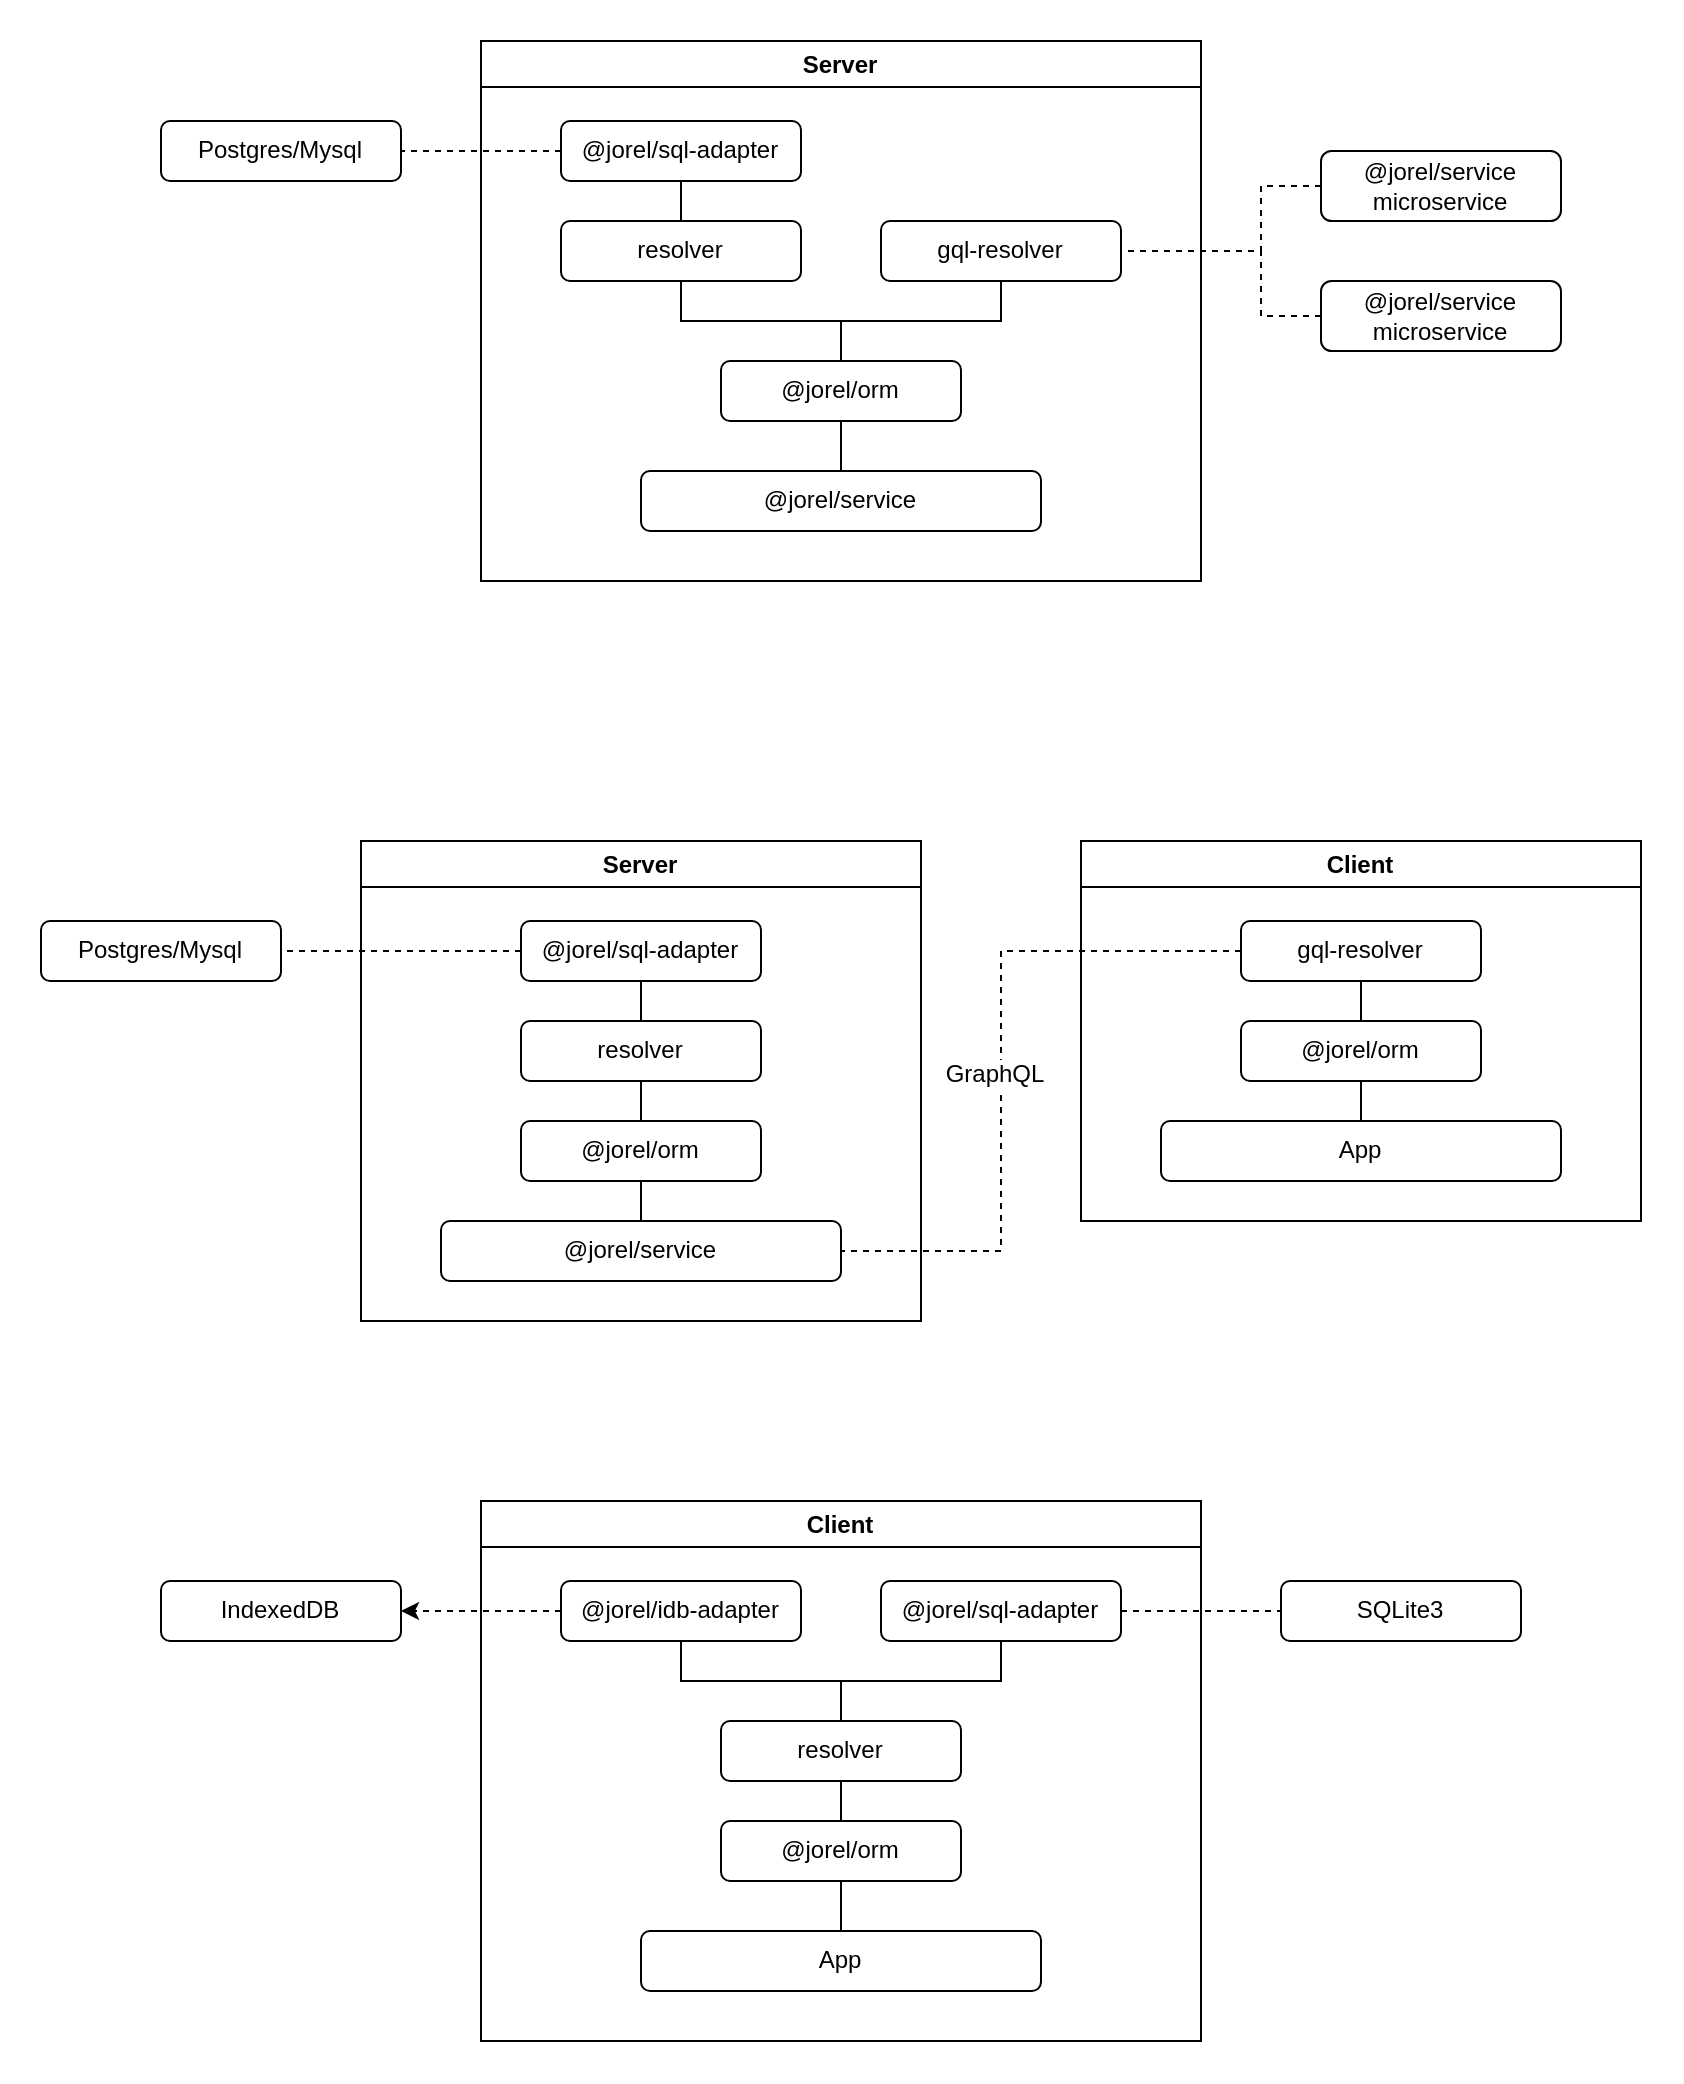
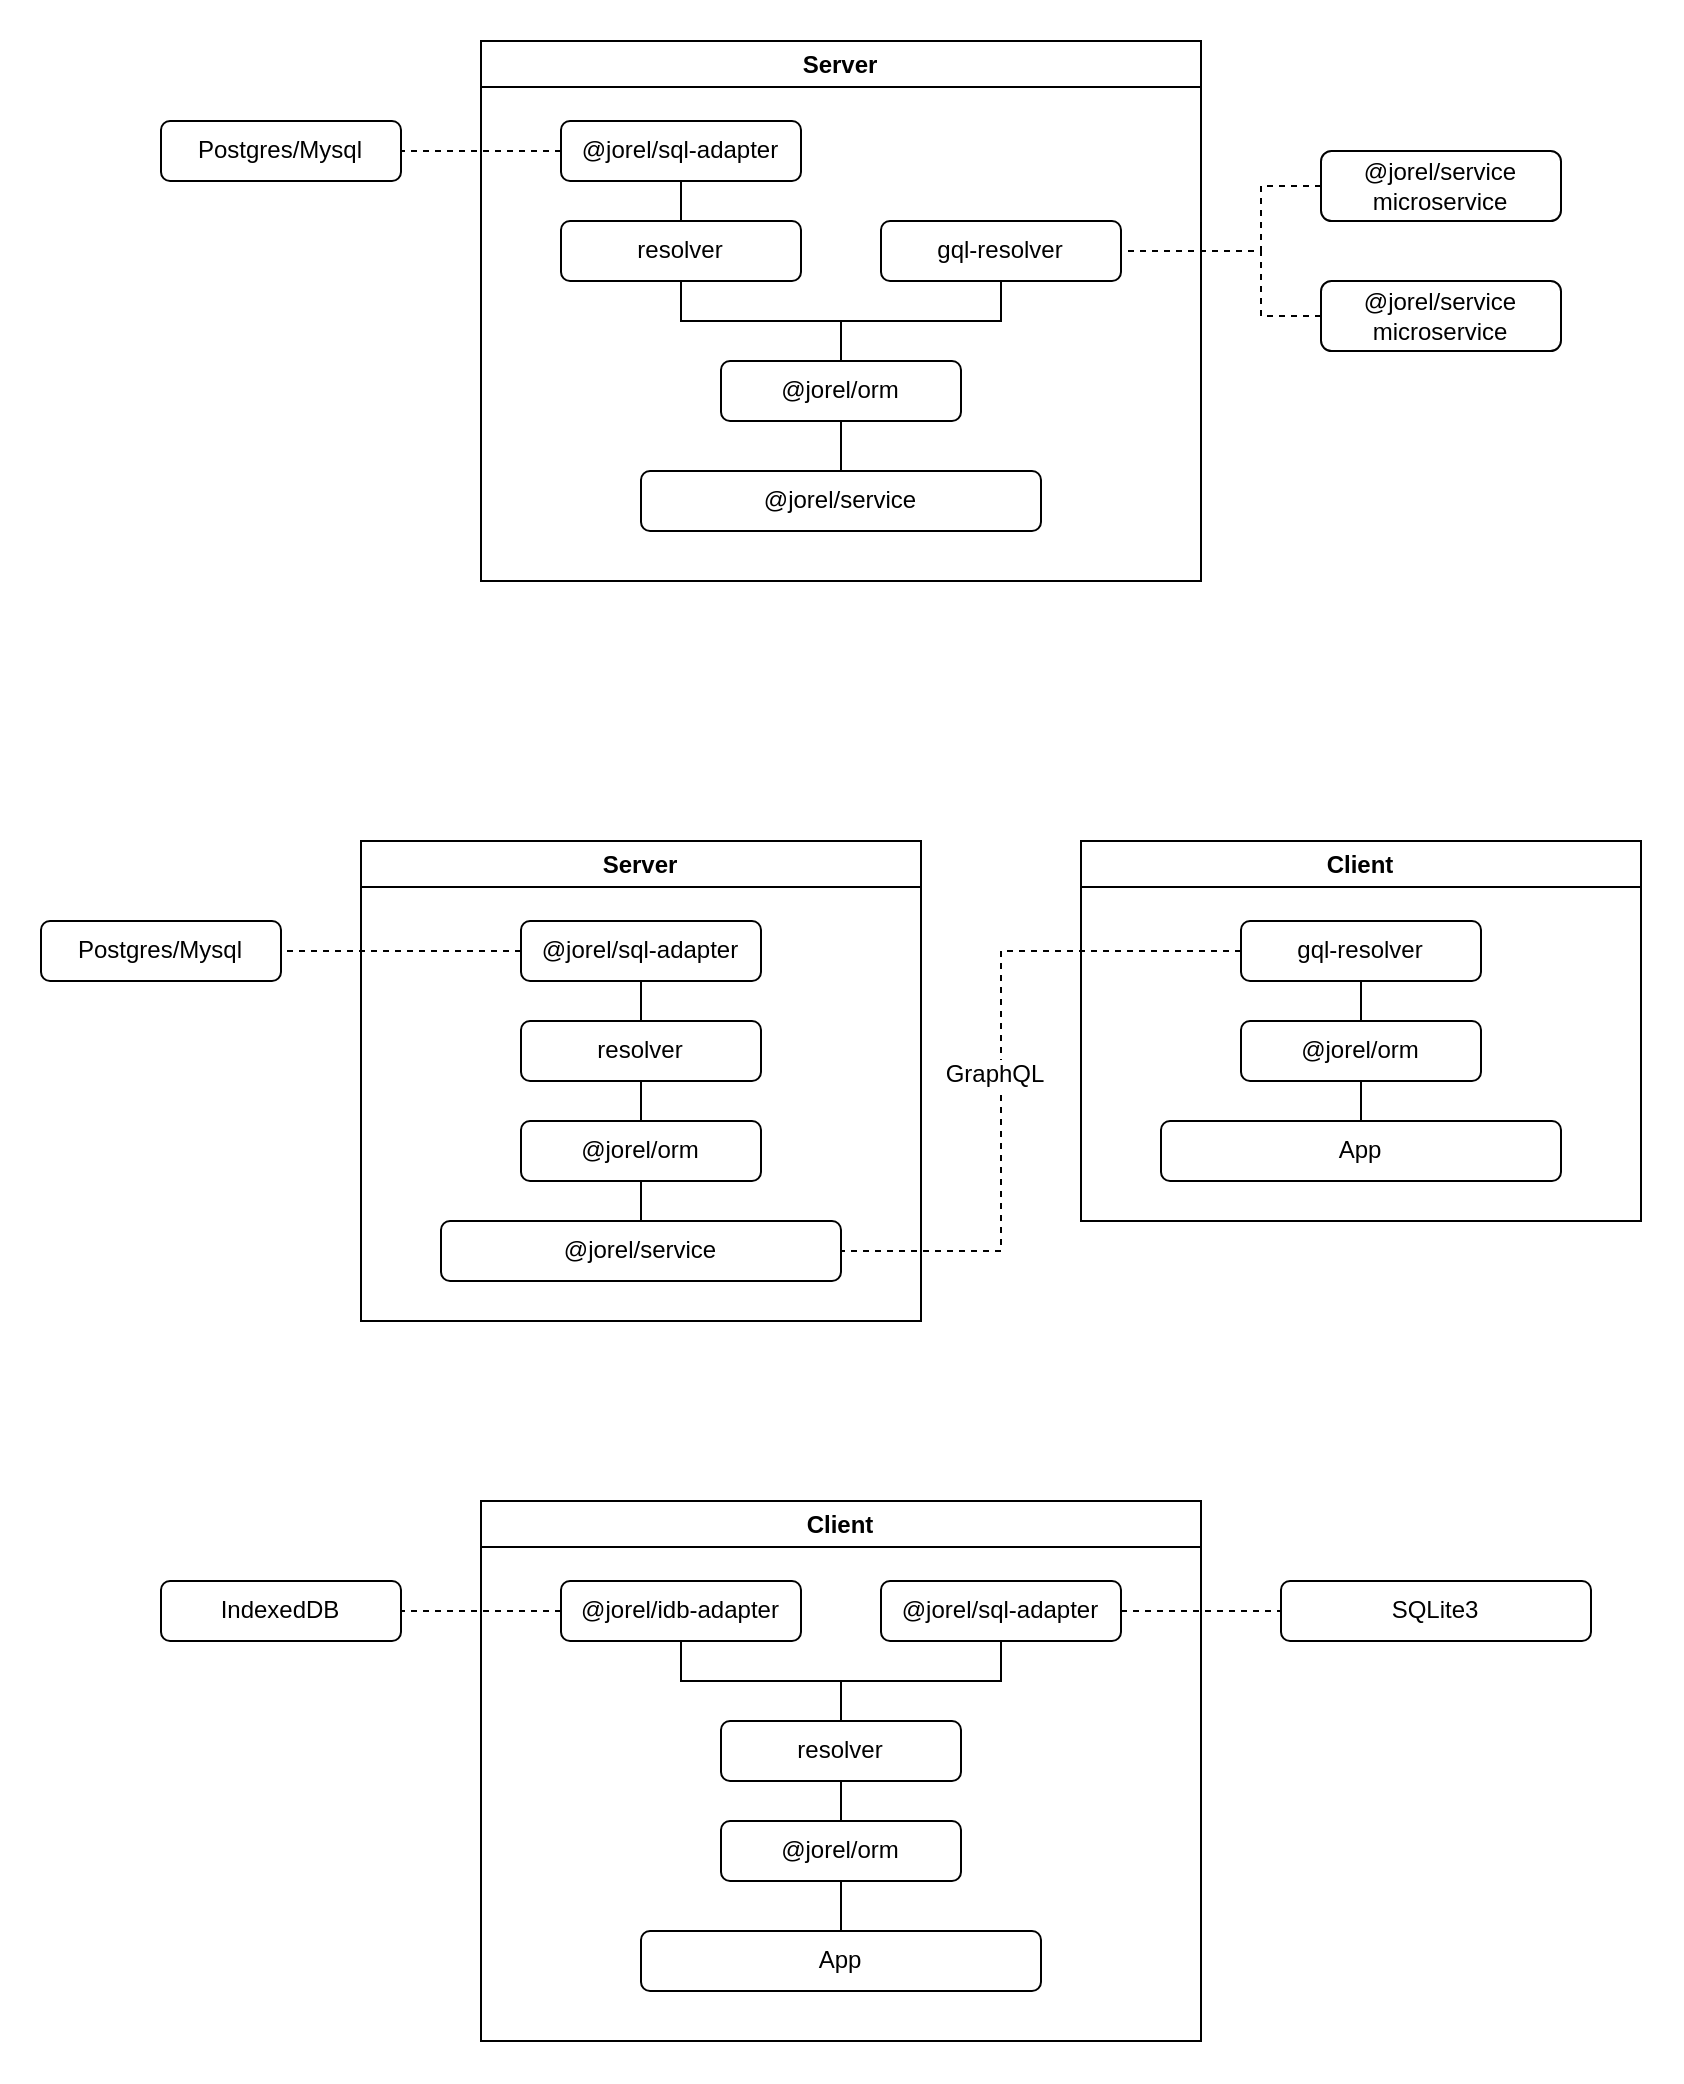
- <mxCell id="47" value="" style="endArrow=classic;dashed=1;html=1;exitX=0;exitY=0.5;exitDx=0;exitDy=0;entryX=1;entryY=0.5;entryDx=0;entryDy=0;" edge="1" parent="1" source="39" target="46"><mxGeometry width="50" height="50" relative="1" as="geometry"><mxPoint x="200" y="1180" as="sourcePoint" /><mxPoint x="250" y="1130" as="targetPoint" /></mxGeometry></mxCell>
+ <mxCell id="47" value="" style="endArrow=none;dashed=1;html=1;exitX=0;exitY=0.5;exitDx=0;exitDy=0;entryX=1;entryY=0.5;entryDx=0;entryDy=0;" edge="1" parent="1" source="39" target="46"><mxGeometry width="50" height="50" relative="1" as="geometry"><mxPoint x="200" y="1180" as="sourcePoint" /><mxPoint x="250" y="1130" as="targetPoint" /></mxGeometry></mxCell>
- <mxCell id="48" value="SQLite3" style="rounded=1;whiteSpace=wrap;html=1;" vertex="1" parent="1"><mxGeometry x="640" y="790" width="120" height="30" as="geometry" /></mxCell>
+ <mxCell id="48" value="SQLite3" style="rounded=1;whiteSpace=wrap;html=1;" vertex="1" parent="1"><mxGeometry x="640" y="790" width="155" height="30" as="geometry" /></mxCell>
